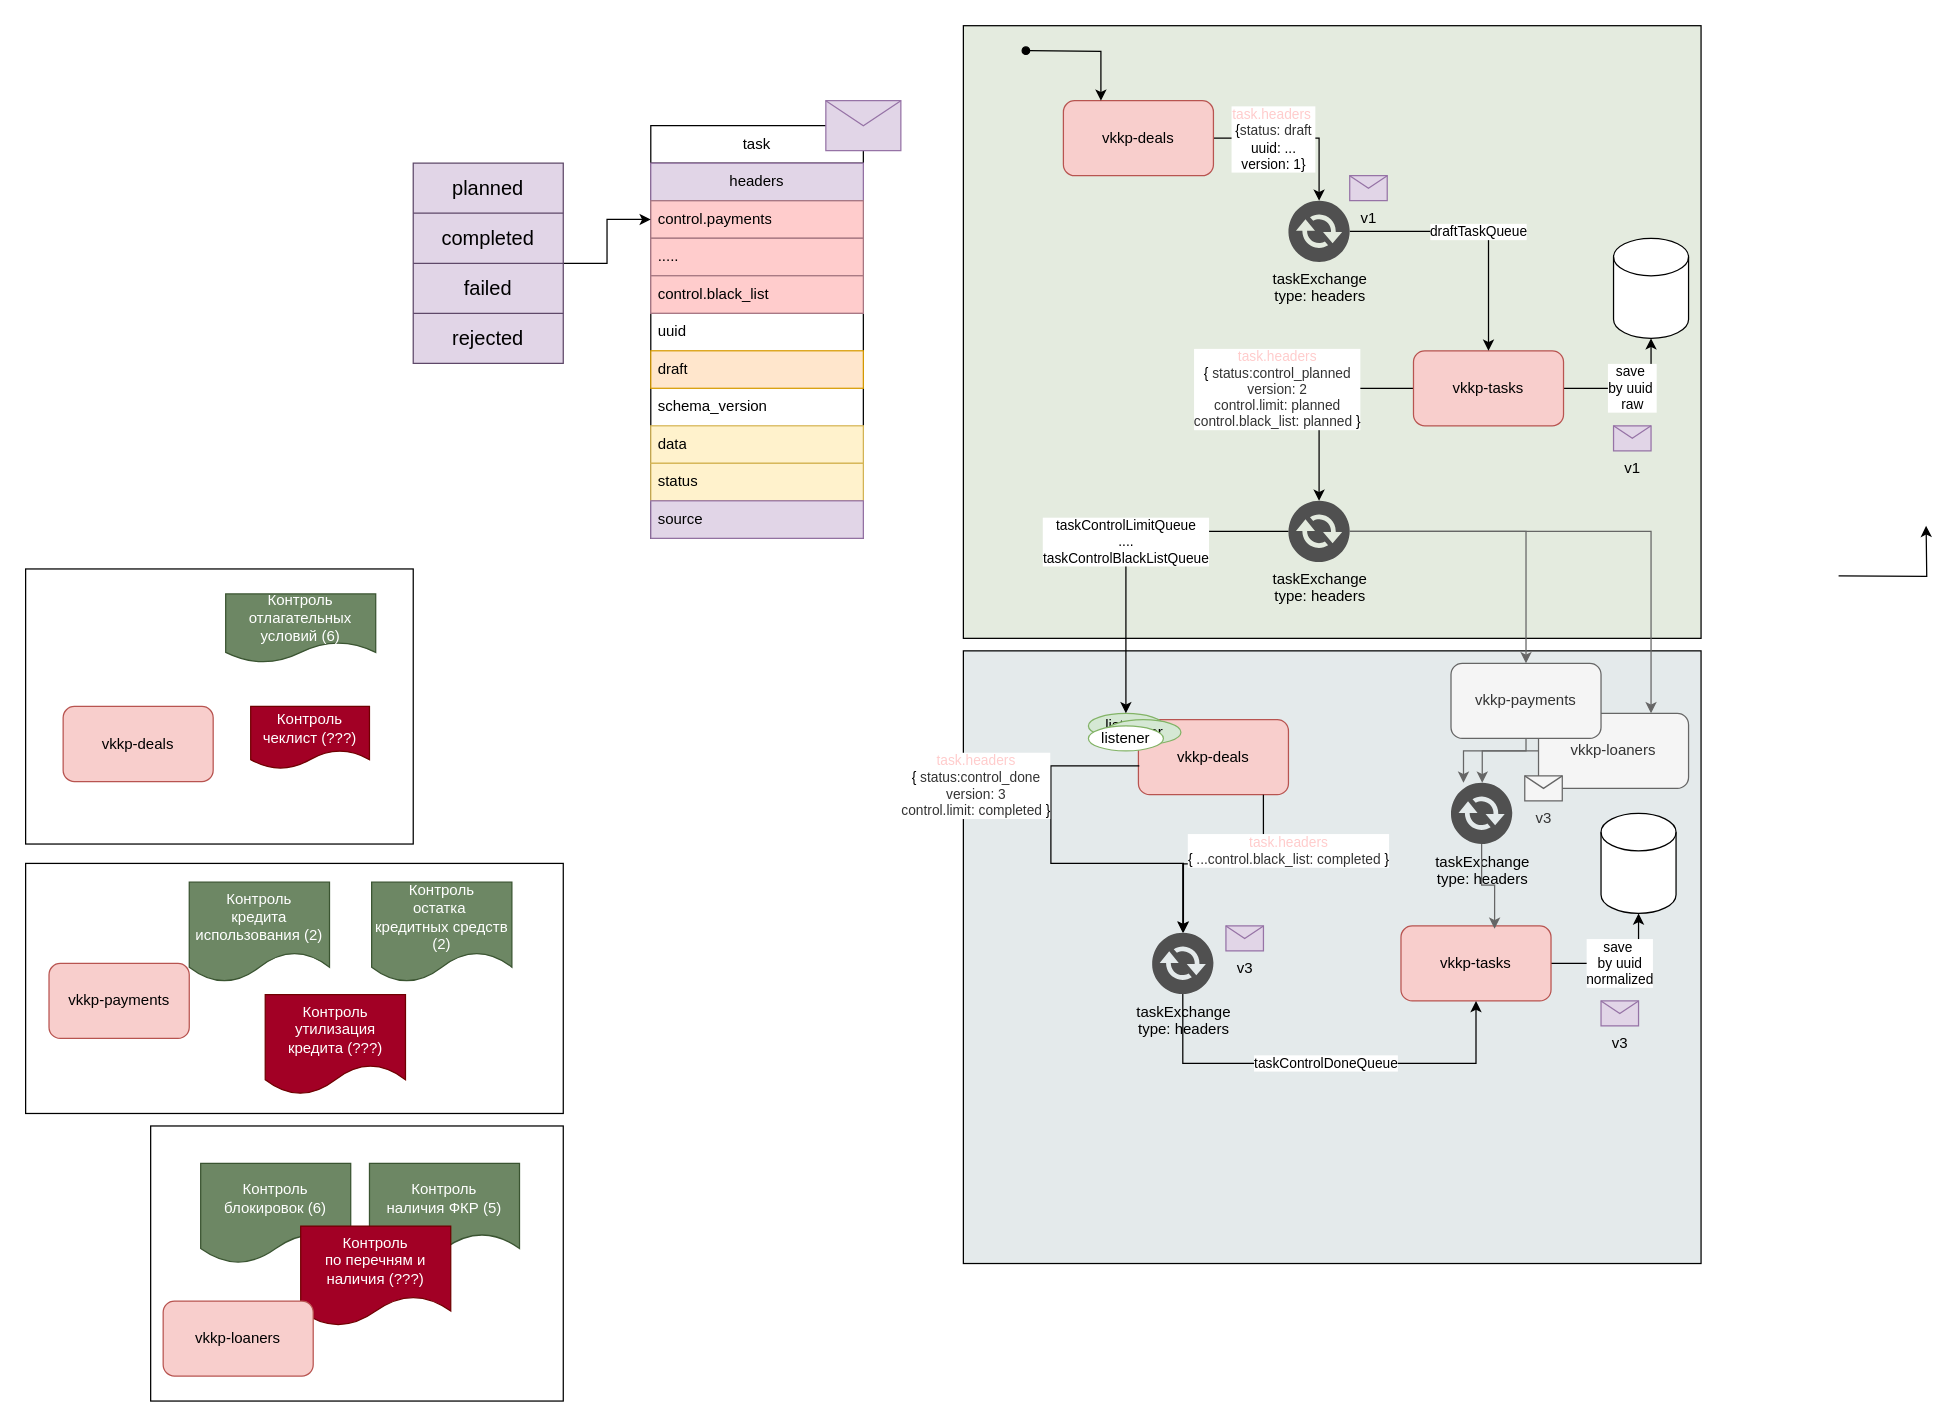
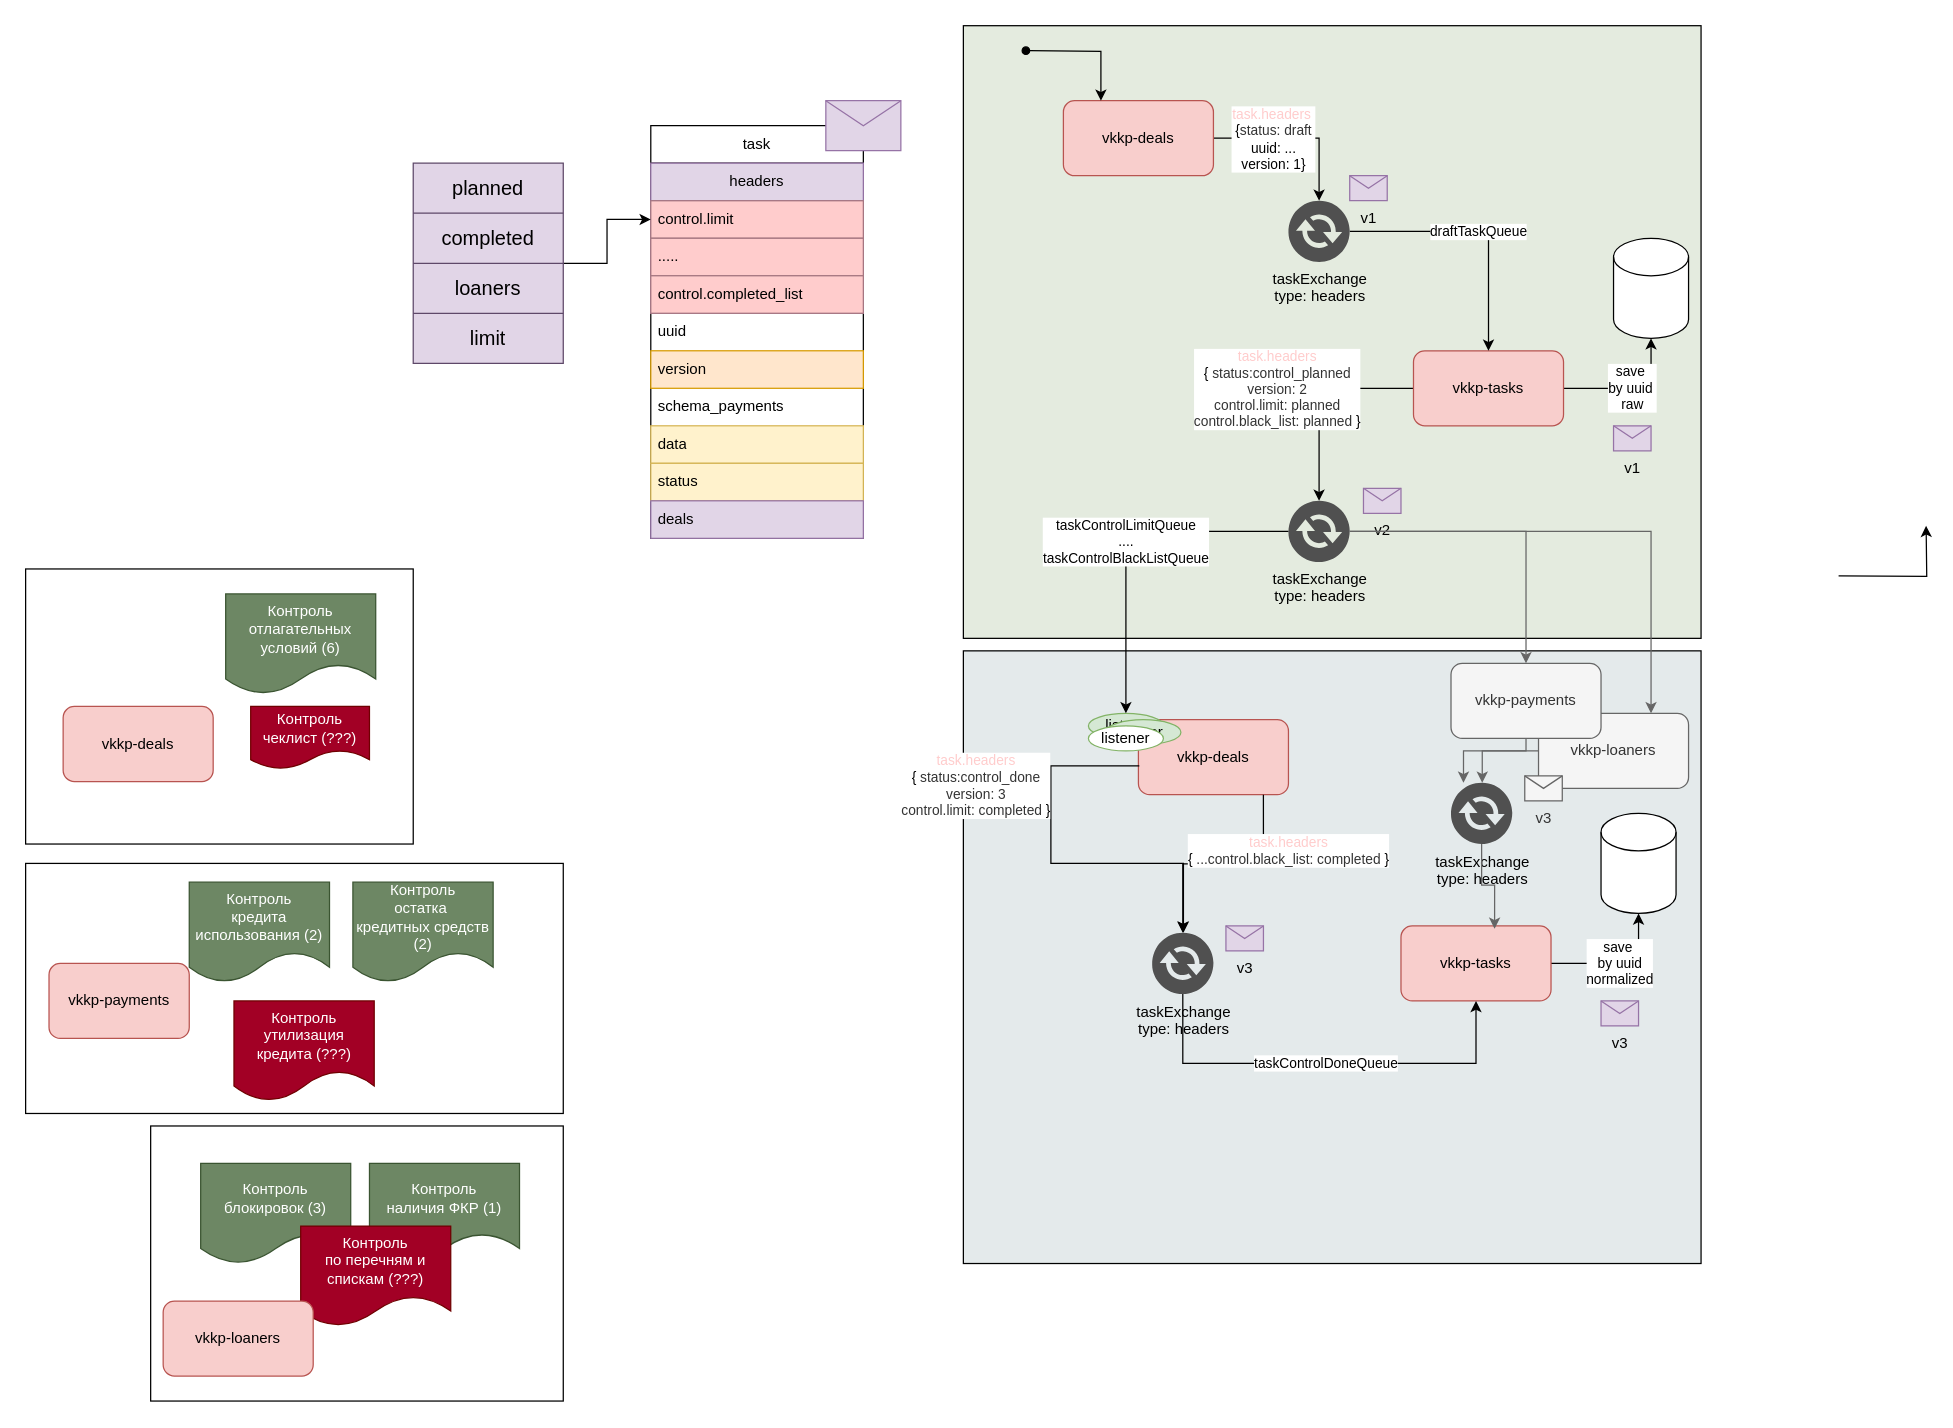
- <mxCell id="5" value="control.payments" style="text;strokeColor=#A67681;fillColor=#FFCCCC;align=left;verticalAlign=middle;spacingLeft=4;spacingRight=4;overflow=hidden;points=[[0,0.5],[1,0.5]];portConstraint=eastwest;rotatable=0;whiteSpace=wrap;html=1;" vertex="1" parent="4"><mxGeometry y="30" width="170" height="30" as="geometry" /></mxCell>
+ <mxCell id="5" value="control.limit" style="text;strokeColor=#A67681;fillColor=#FFCCCC;align=left;verticalAlign=middle;spacingLeft=4;spacingRight=4;overflow=hidden;points=[[0,0.5],[1,0.5]];portConstraint=eastwest;rotatable=0;whiteSpace=wrap;html=1;" vertex="1" parent="4"><mxGeometry y="30" width="170" height="30" as="geometry" /></mxCell>
- <mxCell id="30" value="failed" style="shape=partialRectangle;html=1;whiteSpace=wrap;connectable=0;strokeColor=inherit;overflow=hidden;fillColor=none;top=0;left=0;bottom=0;right=0;pointerEvents=1;fontSize=16;" vertex="1" parent="29"><mxGeometry width="120" height="40" as="geometry"><mxRectangle width="120" height="40" as="alternateBounds" /></mxGeometry></mxCell>
+ <mxCell id="30" value="loaners" style="shape=partialRectangle;html=1;whiteSpace=wrap;connectable=0;strokeColor=inherit;overflow=hidden;fillColor=none;top=0;left=0;bottom=0;right=0;pointerEvents=1;fontSize=16;" vertex="1" parent="29"><mxGeometry width="120" height="40" as="geometry"><mxRectangle width="120" height="40" as="alternateBounds" /></mxGeometry></mxCell>
- <mxCell id="7" value="control.black_list" style="text;strokeColor=#A67681;fillColor=#FFCCCC;align=left;verticalAlign=middle;spacingLeft=4;spacingRight=4;overflow=hidden;points=[[0,0.5],[1,0.5]];portConstraint=eastwest;rotatable=0;whiteSpace=wrap;html=1;" vertex="1" parent="4"><mxGeometry y="90" width="170" height="30" as="geometry" /></mxCell>
+ <mxCell id="7" value="control.completed_list" style="text;strokeColor=#A67681;fillColor=#FFCCCC;align=left;verticalAlign=middle;spacingLeft=4;spacingRight=4;overflow=hidden;points=[[0,0.5],[1,0.5]];portConstraint=eastwest;rotatable=0;whiteSpace=wrap;html=1;" vertex="1" parent="4"><mxGeometry y="90" width="170" height="30" as="geometry" /></mxCell>
- <mxCell id="32" value="rejected" style="shape=partialRectangle;html=1;whiteSpace=wrap;connectable=0;strokeColor=inherit;overflow=hidden;fillColor=none;top=0;left=0;bottom=0;right=0;pointerEvents=1;fontSize=16;" vertex="1" parent="31"><mxGeometry width="120" height="40" as="geometry"><mxRectangle width="120" height="40" as="alternateBounds" /></mxGeometry></mxCell>
+ <mxCell id="32" value="limit" style="shape=partialRectangle;html=1;whiteSpace=wrap;connectable=0;strokeColor=inherit;overflow=hidden;fillColor=none;top=0;left=0;bottom=0;right=0;pointerEvents=1;fontSize=16;" vertex="1" parent="31"><mxGeometry width="120" height="40" as="geometry"><mxRectangle width="120" height="40" as="alternateBounds" /></mxGeometry></mxCell>
- <mxCell id="9" value="&lt;div&gt;draft&lt;/div&gt;" style="text;strokeColor=#d79b00;fillColor=#ffe6cc;align=left;verticalAlign=middle;spacingLeft=4;spacingRight=4;overflow=hidden;points=[[0,0.5],[1,0.5]];portConstraint=eastwest;rotatable=0;whiteSpace=wrap;html=1;" vertex="1" parent="3"><mxGeometry y="180" width="170" height="30" as="geometry" /></mxCell>
+ <mxCell id="9" value="&lt;div&gt;version&lt;/div&gt;" style="text;strokeColor=#d79b00;fillColor=#ffe6cc;align=left;verticalAlign=middle;spacingLeft=4;spacingRight=4;overflow=hidden;points=[[0,0.5],[1,0.5]];portConstraint=eastwest;rotatable=0;whiteSpace=wrap;html=1;" vertex="1" parent="3"><mxGeometry y="180" width="170" height="30" as="geometry" /></mxCell>
- <mxCell id="10" value="schema_version" style="text;strokeColor=none;fillColor=none;align=left;verticalAlign=middle;spacingLeft=4;spacingRight=4;overflow=hidden;points=[[0,0.5],[1,0.5]];portConstraint=eastwest;rotatable=0;whiteSpace=wrap;html=1;" vertex="1" parent="3"><mxGeometry y="210" width="170" height="30" as="geometry" /></mxCell>
+ <mxCell id="10" value="schema_payments" style="text;strokeColor=none;fillColor=none;align=left;verticalAlign=middle;spacingLeft=4;spacingRight=4;overflow=hidden;points=[[0,0.5],[1,0.5]];portConstraint=eastwest;rotatable=0;whiteSpace=wrap;html=1;" vertex="1" parent="3"><mxGeometry y="210" width="170" height="30" as="geometry" /></mxCell>
+ <mxCell id="59" value="v2" style="shape=message;html=1;html=1;outlineConnect=0;labelPosition=center;verticalLabelPosition=bottom;align=center;verticalAlign=top;fillColor=#e1d5e7;strokeColor=#9673a6;" vertex="1" parent="1"><mxGeometry x="1090" y="390" width="30" height="20" as="geometry" /></mxCell>
- <mxCell id="13" value="source" style="text;strokeColor=#9673a6;fillColor=#e1d5e7;align=left;verticalAlign=middle;spacingLeft=4;spacingRight=4;overflow=hidden;points=[[0,0.5],[1,0.5]];portConstraint=eastwest;rotatable=0;whiteSpace=wrap;html=1;" vertex="1" parent="3"><mxGeometry y="300" width="170" height="30" as="geometry" /></mxCell>
+ <mxCell id="13" value="deals" style="text;strokeColor=#9673a6;fillColor=#e1d5e7;align=left;verticalAlign=middle;spacingLeft=4;spacingRight=4;overflow=hidden;points=[[0,0.5],[1,0.5]];portConstraint=eastwest;rotatable=0;whiteSpace=wrap;html=1;" vertex="1" parent="3"><mxGeometry y="300" width="170" height="30" as="geometry" /></mxCell>
- <mxCell id="82" value="Контроль&lt;div&gt;отлагательных условий (6)&lt;/div&gt;" style="shape=document;whiteSpace=wrap;html=1;boundedLbl=1;fillColor=#6d8764;fontColor=#ffffff;strokeColor=#3A5431;" vertex="1" parent="80"><mxGeometry x="160" y="20" width="120" height="55" as="geometry" /></mxCell>
+ <mxCell id="82" value="Контроль&lt;div&gt;отлагательных условий (6)&lt;/div&gt;" style="shape=document;whiteSpace=wrap;html=1;boundedLbl=1;fillColor=#6d8764;fontColor=#ffffff;strokeColor=#3A5431;" vertex="1" parent="80"><mxGeometry x="160" y="20" width="120" height="80" as="geometry" /></mxCell>
- <mxCell id="76" value="Контроль&lt;div&gt;остатка&amp;nbsp;&lt;/div&gt;&lt;div&gt;кредитных&amp;nbsp;&lt;span style=&quot;background-color: initial;&quot;&gt;средств (2)&lt;/span&gt;&lt;/div&gt;" style="shape=document;whiteSpace=wrap;html=1;boundedLbl=1;fillColor=#6d8764;fontColor=#ffffff;strokeColor=#3A5431;" vertex="1" parent="74"><mxGeometry x="276.739" y="15" width="112.174" height="80" as="geometry" /></mxCell>
+ <mxCell id="76" value="Контроль&lt;div&gt;остатка&amp;nbsp;&lt;/div&gt;&lt;div&gt;кредитных&amp;nbsp;&lt;span style=&quot;background-color: initial;&quot;&gt;средств (2)&lt;/span&gt;&lt;/div&gt;" style="shape=document;whiteSpace=wrap;html=1;boundedLbl=1;fillColor=#6d8764;fontColor=#ffffff;strokeColor=#3A5431;" vertex="1" parent="74"><mxGeometry x="261.739" y="15" width="112.174" height="80" as="geometry" /></mxCell>
- <mxCell id="78" value="Контроль&lt;div&gt;утилизация кредита (???)&lt;/div&gt;" style="shape=document;whiteSpace=wrap;html=1;boundedLbl=1;fillColor=#a20025;fontColor=#ffffff;strokeColor=#6F0000;" vertex="1" parent="74"><mxGeometry x="191.63" y="105" width="112.174" height="80" as="geometry" /></mxCell>
+ <mxCell id="78" value="Контроль&lt;div&gt;утилизация кредита (???)&lt;/div&gt;" style="shape=document;whiteSpace=wrap;html=1;boundedLbl=1;fillColor=#a20025;fontColor=#ffffff;strokeColor=#6F0000;" vertex="1" parent="74"><mxGeometry x="166.63" y="110" width="112.174" height="80" as="geometry" /></mxCell>
- <mxCell id="70" value="Контроль&lt;div&gt;блокировок (6)&lt;/div&gt;" style="shape=document;whiteSpace=wrap;html=1;boundedLbl=1;fillColor=#6d8764;fontColor=#ffffff;strokeColor=#3A5431;" vertex="1" parent="68"><mxGeometry x="40" y="30" width="120" height="80" as="geometry" /></mxCell>
+ <mxCell id="70" value="Контроль&lt;div&gt;блокировок (3)&lt;/div&gt;" style="shape=document;whiteSpace=wrap;html=1;boundedLbl=1;fillColor=#6d8764;fontColor=#ffffff;strokeColor=#3A5431;" vertex="1" parent="68"><mxGeometry x="40" y="30" width="120" height="80" as="geometry" /></mxCell>
- <mxCell id="71" value="Контроль&lt;div&gt;наличия ФКР (5)&lt;/div&gt;" style="shape=document;whiteSpace=wrap;html=1;boundedLbl=1;fillColor=#6d8764;fontColor=#ffffff;strokeColor=#3A5431;" vertex="1" parent="68"><mxGeometry x="175" y="30" width="120" height="80" as="geometry" /></mxCell>
+ <mxCell id="71" value="Контроль&lt;div&gt;наличия ФКР (1)&lt;/div&gt;" style="shape=document;whiteSpace=wrap;html=1;boundedLbl=1;fillColor=#6d8764;fontColor=#ffffff;strokeColor=#3A5431;" vertex="1" parent="68"><mxGeometry x="175" y="30" width="120" height="80" as="geometry" /></mxCell>
- <mxCell id="72" value="Контроль&lt;div&gt;по перечням и наличия (???)&lt;/div&gt;" style="shape=document;whiteSpace=wrap;html=1;boundedLbl=1;fillColor=#a20025;fontColor=#ffffff;strokeColor=#6F0000;" vertex="1" parent="68"><mxGeometry x="120" y="80" width="120" height="80" as="geometry" /></mxCell>
+ <mxCell id="72" value="Контроль&lt;div&gt;по перечням и спискам (???)&lt;/div&gt;" style="shape=document;whiteSpace=wrap;html=1;boundedLbl=1;fillColor=#a20025;fontColor=#ffffff;strokeColor=#6F0000;" vertex="1" parent="68"><mxGeometry x="120" y="80" width="120" height="80" as="geometry" /></mxCell>
